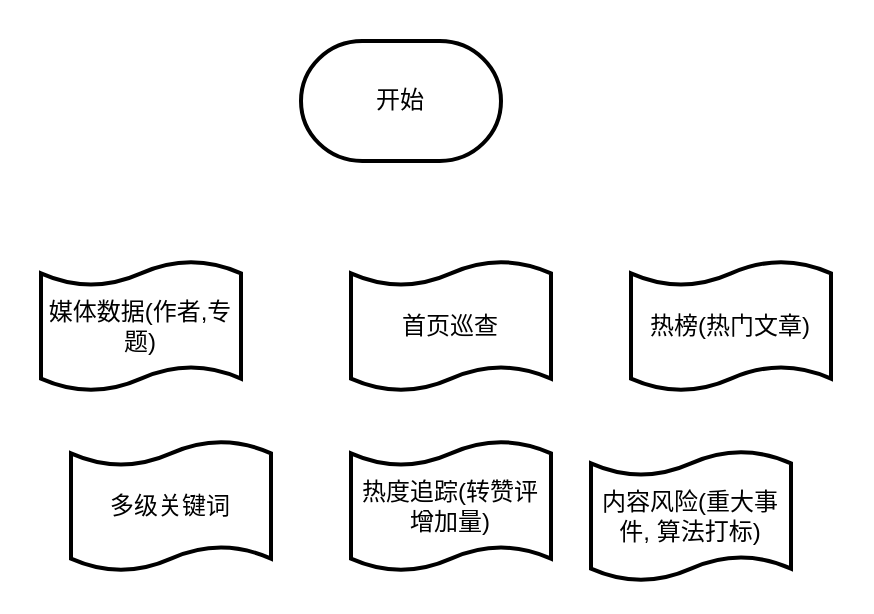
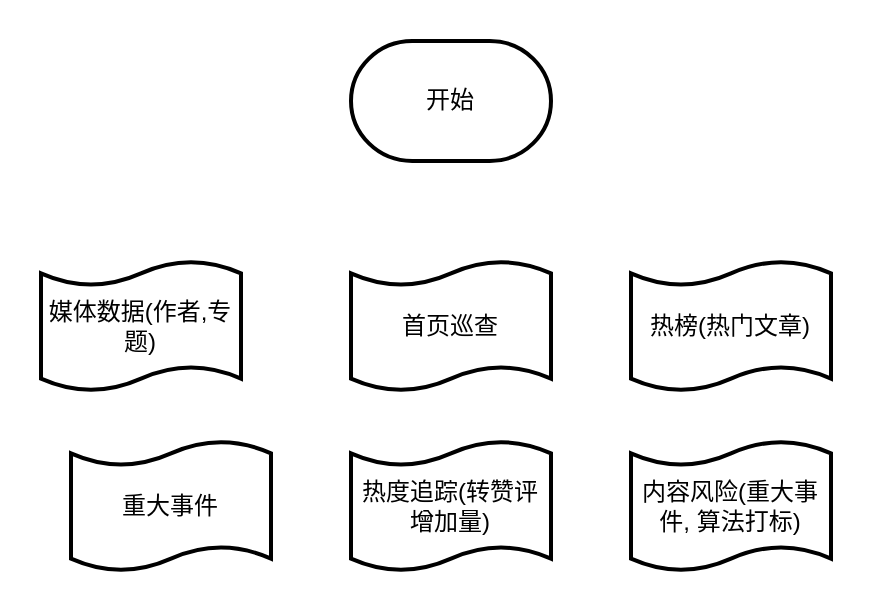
- <mxCell id="2" value="开始" style="strokeWidth=2;html=1;shape=mxgraph.flowchart.terminator;whiteSpace=wrap;" parent="1" vertex="1"><mxGeometry x="150" y="20" width="100" height="60" as="geometry" /></mxCell>
+ <mxCell id="2" value="开始" style="strokeWidth=2;html=1;shape=mxgraph.flowchart.terminator;whiteSpace=wrap;" parent="1" vertex="1"><mxGeometry x="175" y="20" width="100" height="60" as="geometry" /></mxCell>
- <mxCell id="7" value="多级关键词" style="shape=tape;whiteSpace=wrap;html=1;strokeWidth=2;size=0.19" vertex="1" parent="1"><mxGeometry x="35" y="220" width="100" height="65" as="geometry" /></mxCell>
+ <mxCell id="7" value="重大事件" style="shape=tape;whiteSpace=wrap;html=1;strokeWidth=2;size=0.19" vertex="1" parent="1"><mxGeometry x="35" y="220" width="100" height="65" as="geometry" /></mxCell>
- <mxCell id="6" value="内容风险(重大事件, 算法打标)" style="shape=tape;whiteSpace=wrap;html=1;strokeWidth=2;size=0.19" vertex="1" parent="1"><mxGeometry x="295" y="225" width="100" height="65" as="geometry" /></mxCell>
+ <mxCell id="6" value="内容风险(重大事件, 算法打标)" style="shape=tape;whiteSpace=wrap;html=1;strokeWidth=2;size=0.19" vertex="1" parent="1"><mxGeometry x="315" y="220" width="100" height="65" as="geometry" /></mxCell>
